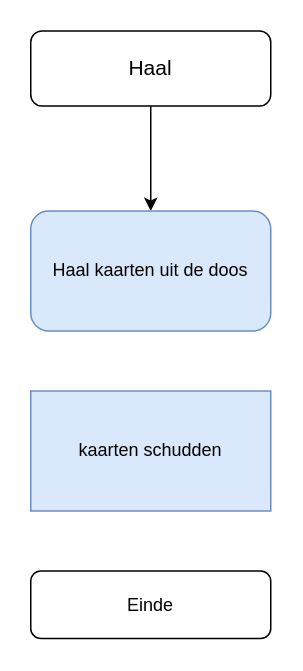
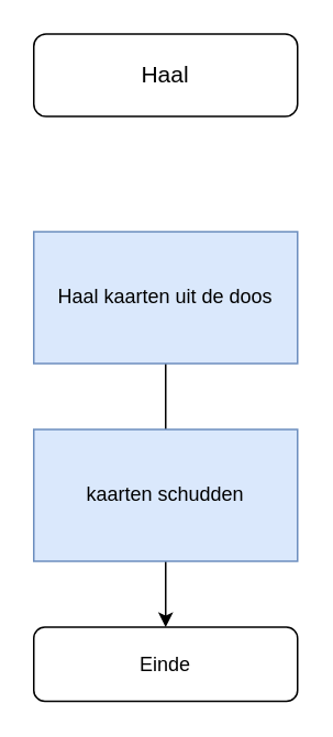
- <mxCell id="6" value="" style="edgeStyle=orthogonalEdgeStyle;rounded=0;orthogonalLoop=1;jettySize=auto;html=1;" edge="1" parent="1" source="3" target="7"><mxGeometry relative="1" as="geometry"><mxPoint x="100" y="70" as="sourcePoint" /><mxPoint x="100" y="380" as="targetPoint" /></mxGeometry></mxCell>
- <mxCell id="7" value="Haal kaarten uit de doos" style="whiteSpace=wrap;html=1;fillColor=#dae8fc;strokeColor=#6c8ebf;rounded=1;" vertex="1" parent="1"><mxGeometry x="20" y="140" width="160" height="80" as="geometry" /></mxCell>
+ <mxCell id="7" value="Haal kaarten uit de doos" style="rounded=0;whiteSpace=wrap;html=1;fillColor=#dae8fc;strokeColor=#6c8ebf;" vertex="1" parent="1"><mxGeometry x="20" y="140" width="160" height="80" as="geometry" /></mxCell>
+ <mxCell id="2" value="" style="edgeStyle=orthogonalEdgeStyle;rounded=0;orthogonalLoop=1;jettySize=auto;html=1;" edge="1" parent="1" source="7" target="4"><mxGeometry relative="1" as="geometry" /></mxCell>
